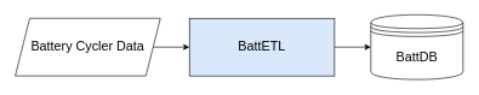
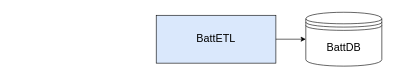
- <mxCell id="3" value="&lt;font style=&quot;font-size: 18px;&quot;&gt;Battery Cycler Data&lt;/font&gt;" style="shape=parallelogram;perimeter=parallelogramPerimeter;whiteSpace=wrap;html=1;fixedSize=1;" vertex="1" parent="1"><mxGeometry x="20" y="25" width="200" height="80" as="geometry" /></mxCell>
- <mxCell id="2" value="" style="edgeStyle=orthogonalEdgeStyle;rounded=0;orthogonalLoop=1;jettySize=auto;html=1;" edge="1" parent="1" source="3" target="4"><mxGeometry relative="1" as="geometry" /></mxCell>
